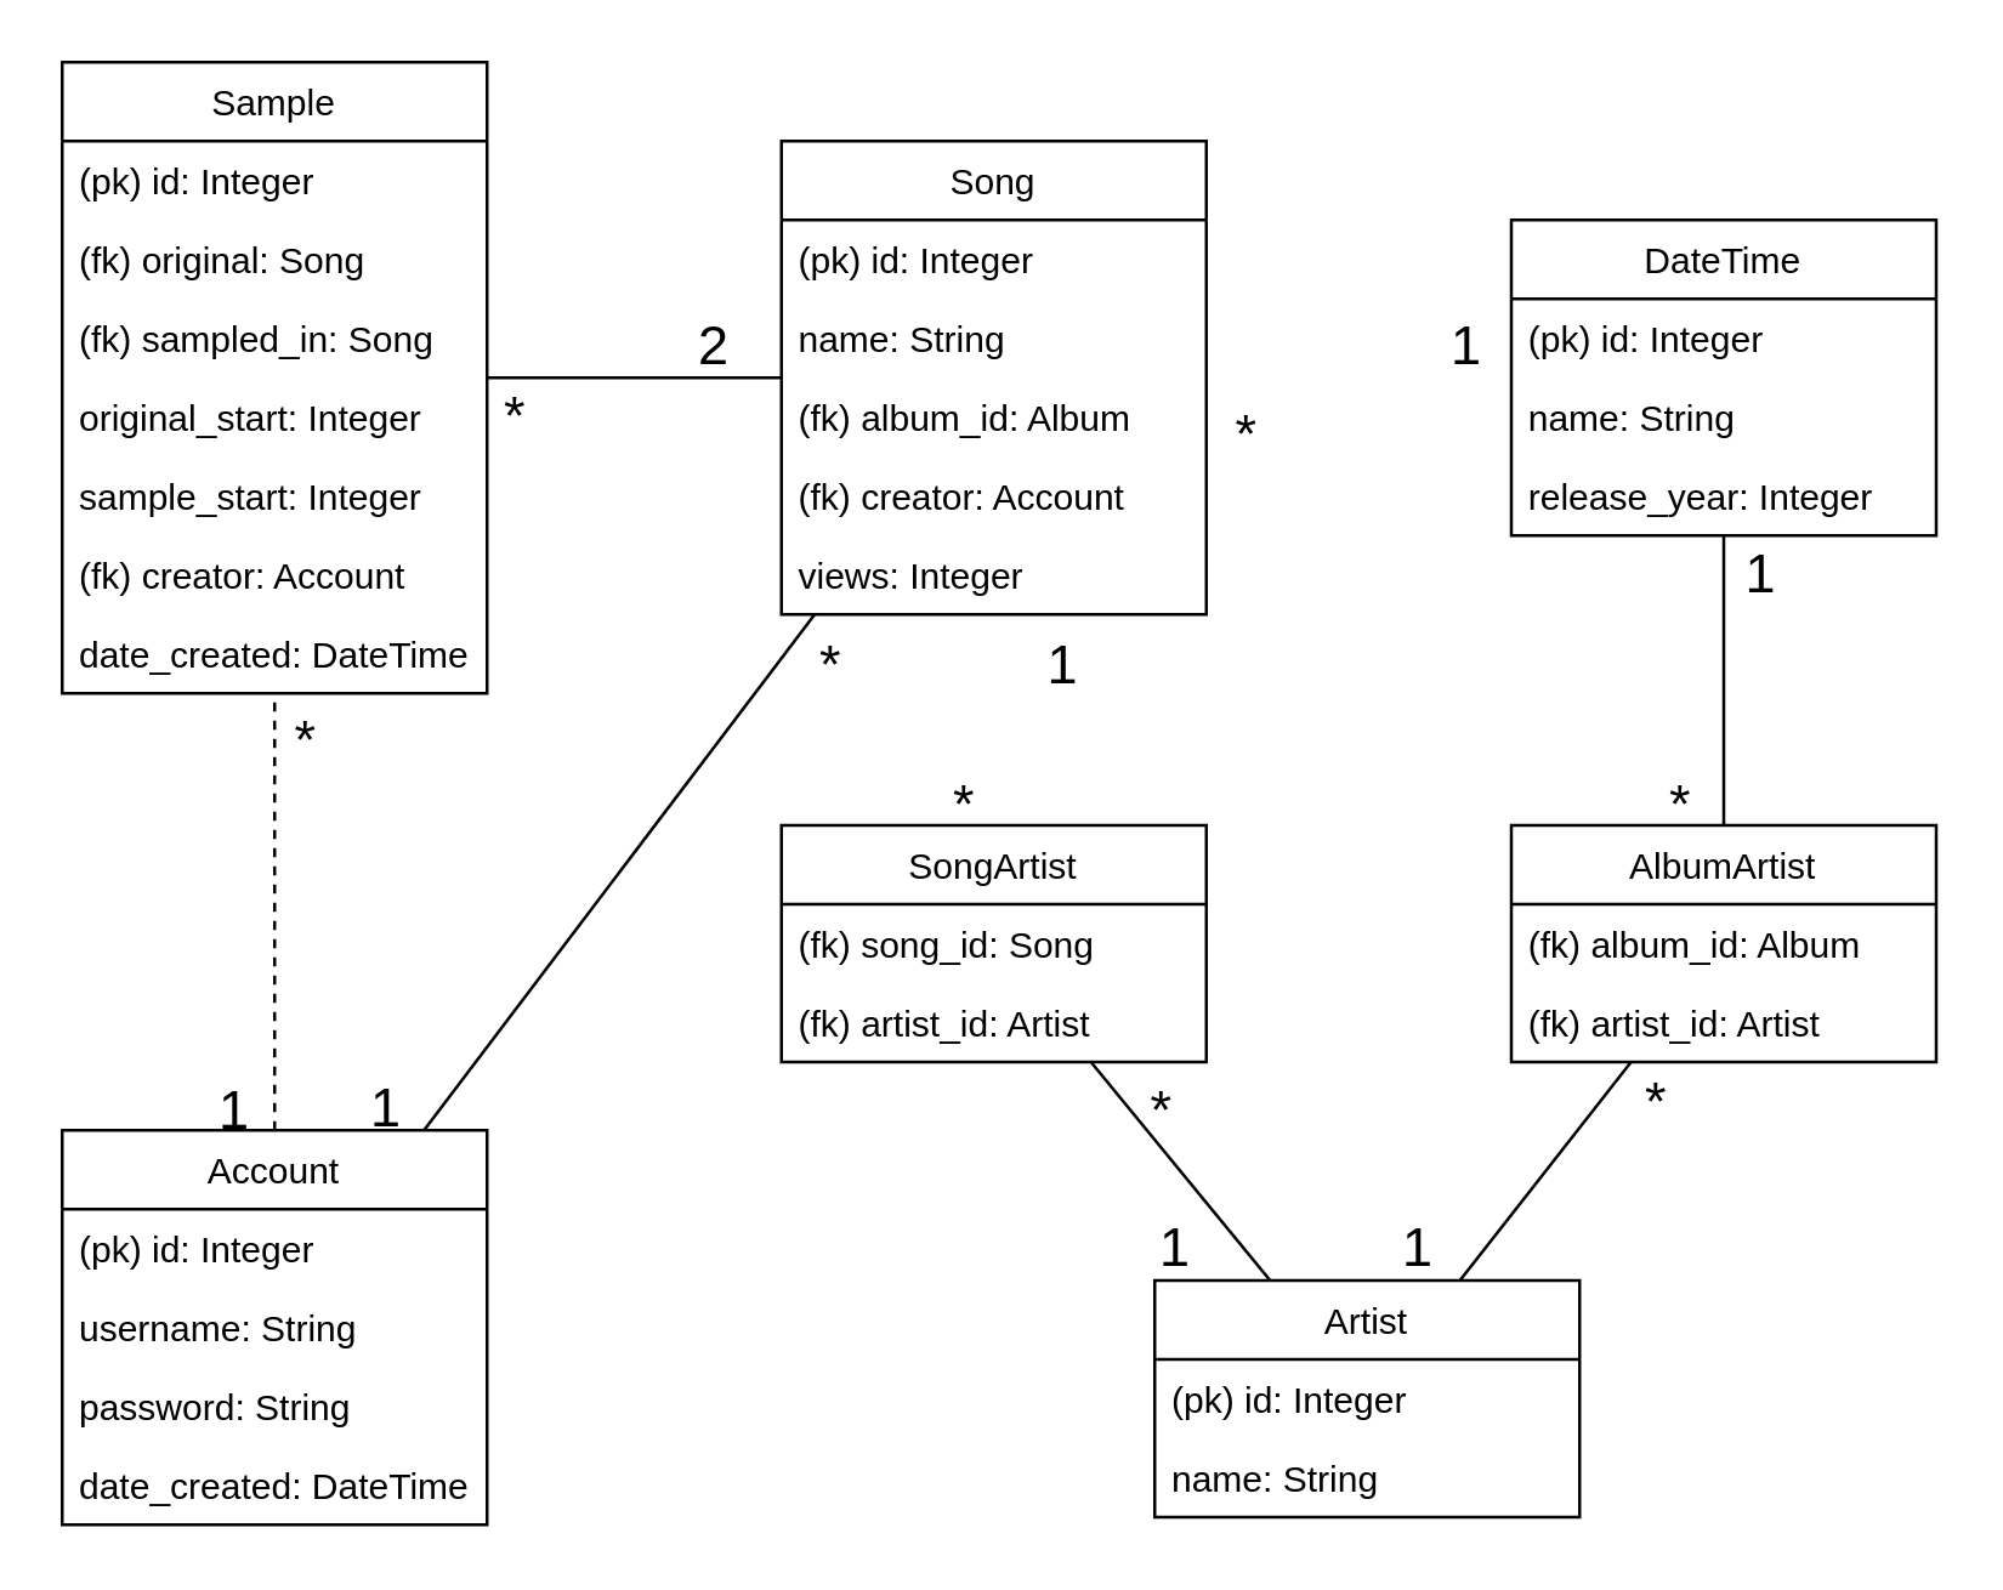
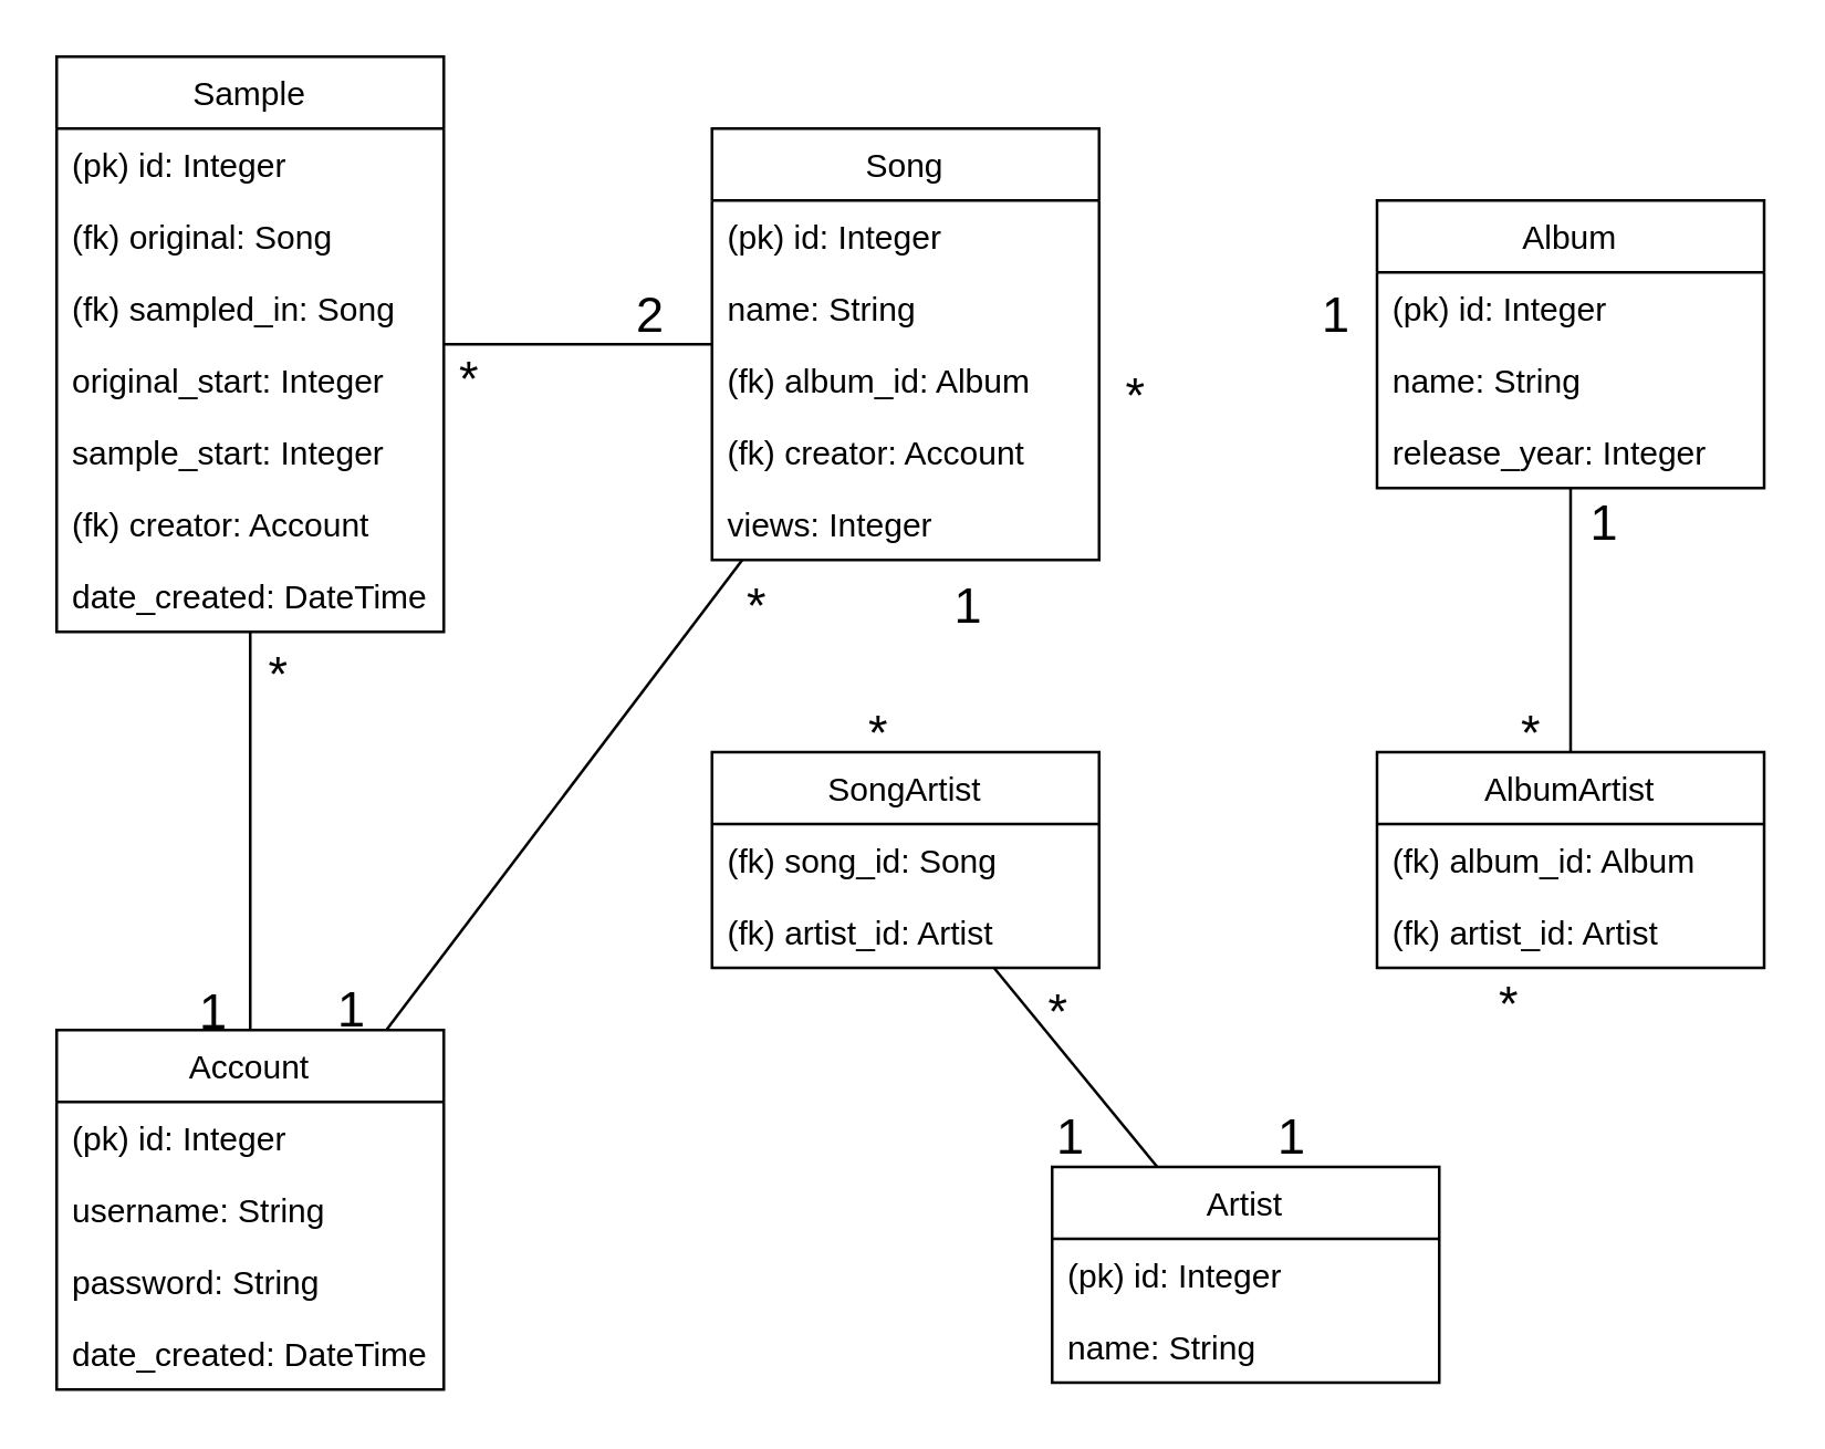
- <mxCell id="8" value="DateTime" style="swimlane;fontStyle=0;childLayout=stackLayout;horizontal=1;startSize=26;fillColor=none;horizontalStack=0;resizeParent=1;resizeParentMax=0;resizeLast=0;collapsible=1;marginBottom=0;" parent="1" vertex="1"><mxGeometry x="497.5" y="72" width="140" height="104" as="geometry" /></mxCell>
+ <mxCell id="8" value="Album" style="swimlane;fontStyle=0;childLayout=stackLayout;horizontal=1;startSize=26;fillColor=none;horizontalStack=0;resizeParent=1;resizeParentMax=0;resizeLast=0;collapsible=1;marginBottom=0;" parent="1" vertex="1"><mxGeometry x="497.5" y="72" width="140" height="104" as="geometry" /></mxCell>
- <mxCell id="45" style="rounded=0;orthogonalLoop=1;jettySize=auto;html=1;endArrow=none;endFill=0;dashed=1;" parent="1" source="47" target="34" edge="1"><mxGeometry relative="1" as="geometry" /></mxCell>
+ <mxCell id="45" style="rounded=0;orthogonalLoop=1;jettySize=auto;html=1;endArrow=none;endFill=0;" parent="1" source="47" target="34" edge="1"><mxGeometry relative="1" as="geometry" /></mxCell>
- <mxCell id="18" style="edgeStyle=none;rounded=0;orthogonalLoop=1;jettySize=auto;html=1;endArrow=none;endFill=0;" parent="1" source="23" target="15" edge="1"><mxGeometry relative="1" as="geometry" /></mxCell>
